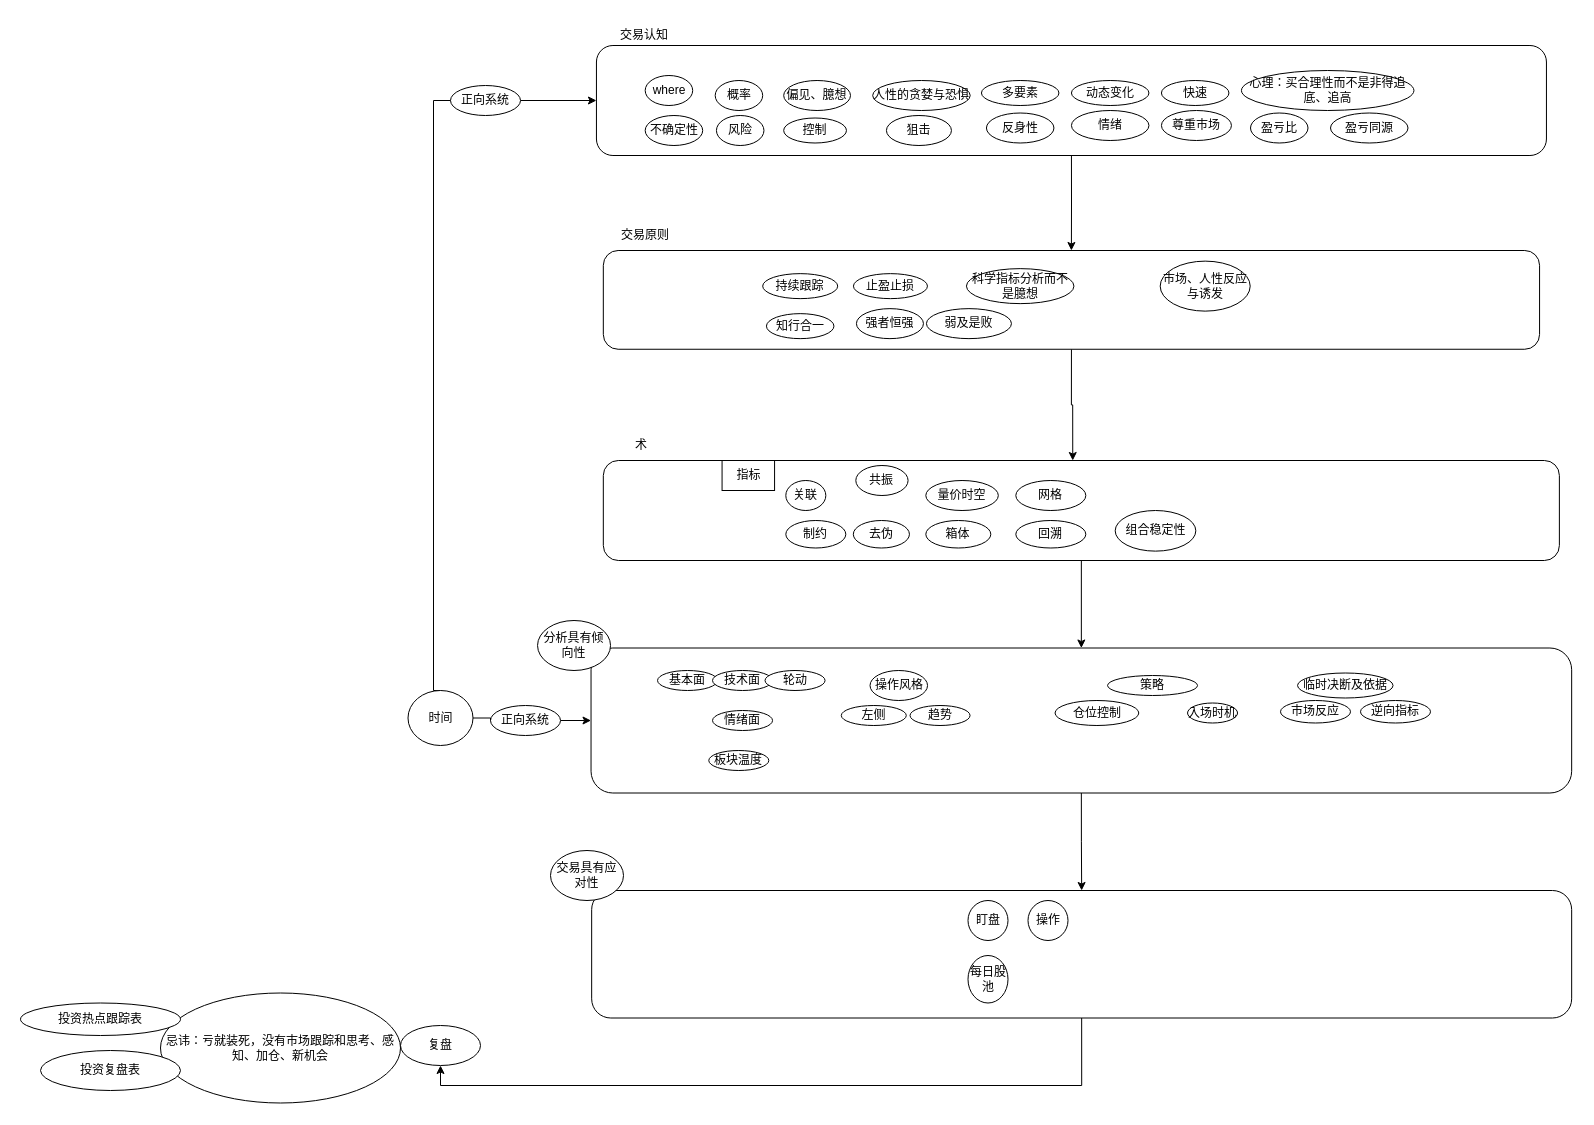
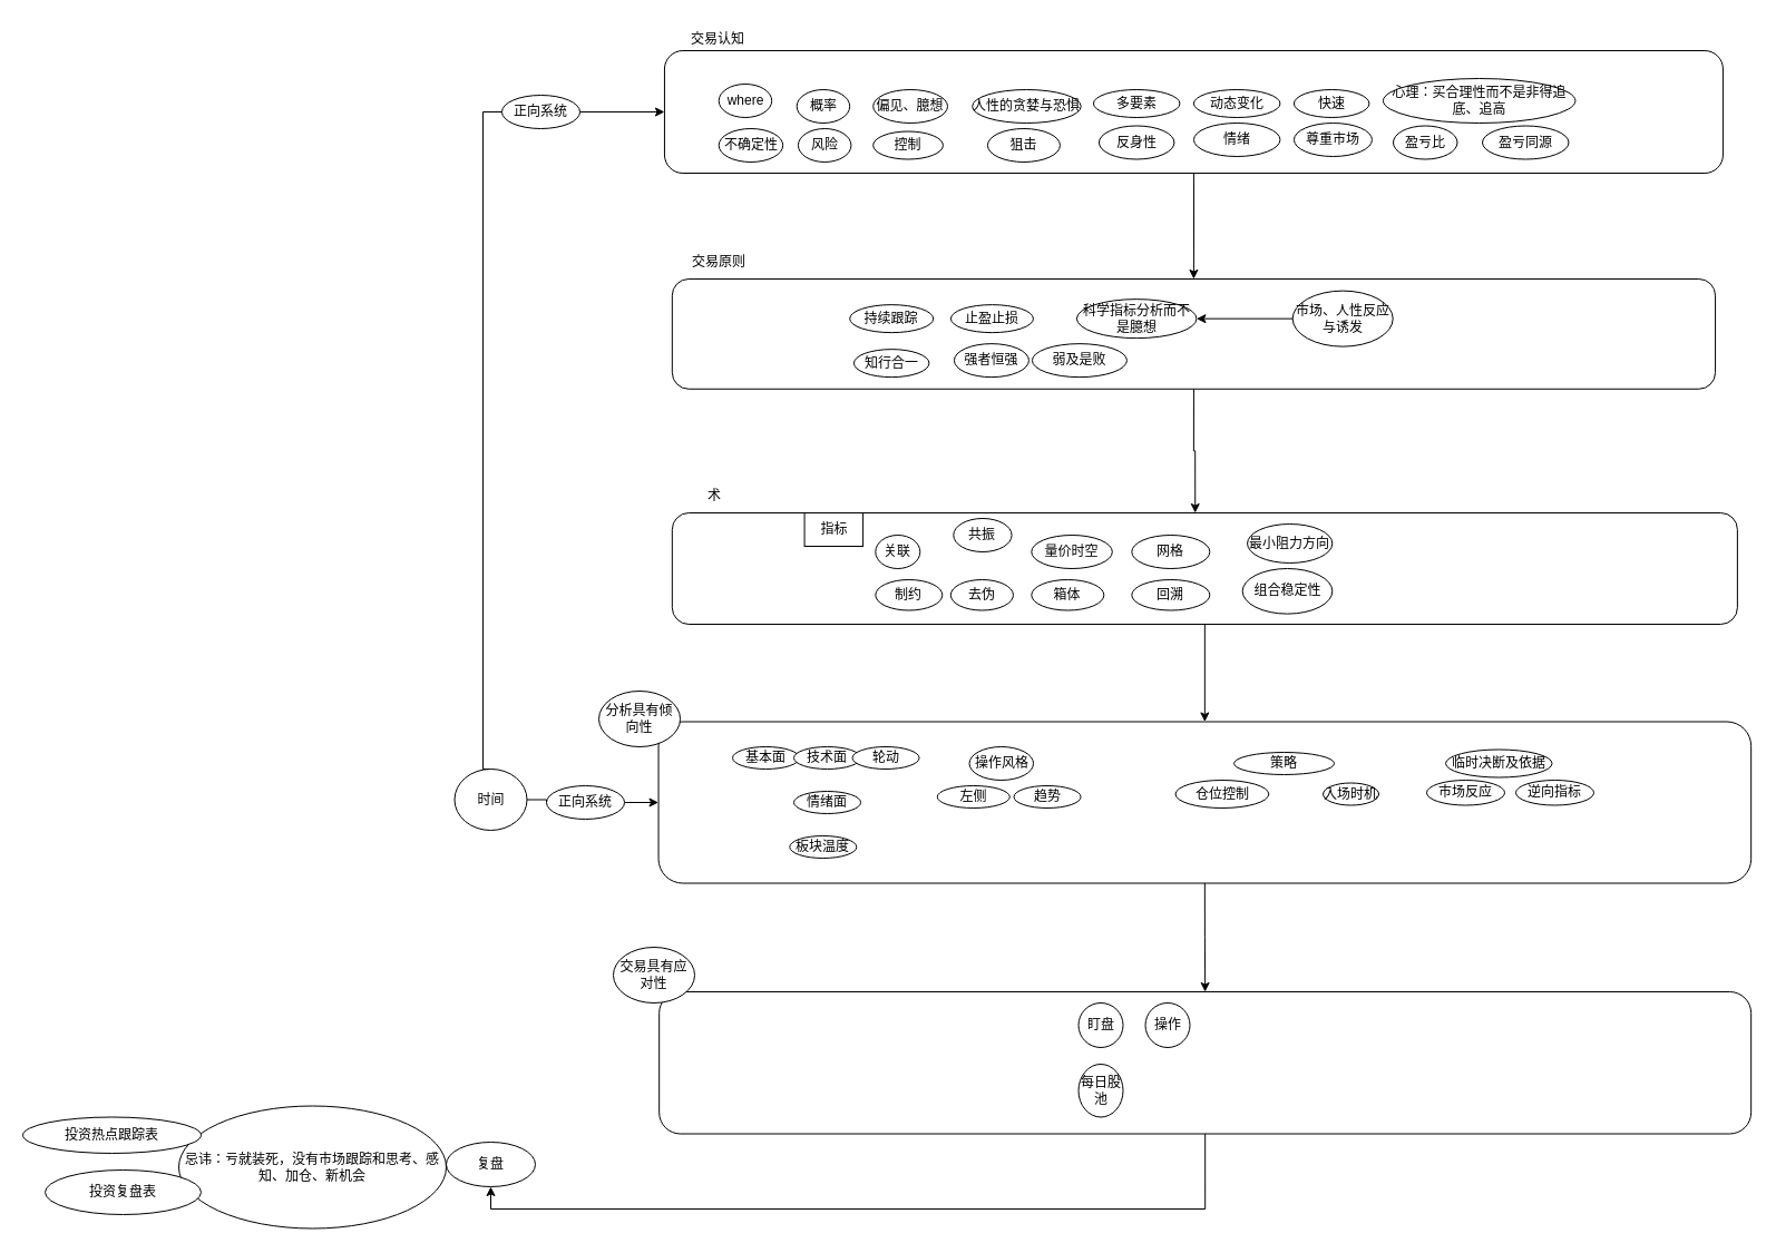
+ <mxCell id="53" style="edgeStyle=orthogonalEdgeStyle;rounded=0;orthogonalLoop=1;jettySize=auto;html=1;exitX=0;exitY=0.5;exitDx=0;exitDy=0;entryX=1;entryY=0.5;entryDx=0;entryDy=0;" edge="1" parent="1" source="54" target="52"><mxGeometry relative="1" as="geometry" /></mxCell>
+ <mxCell id="59" value="最小阻力方向" style="ellipse;whiteSpace=wrap;html=1;" vertex="1" parent="1"><mxGeometry x="1119.07" y="470" width="76.25" height="35" as="geometry" /></mxCell>
